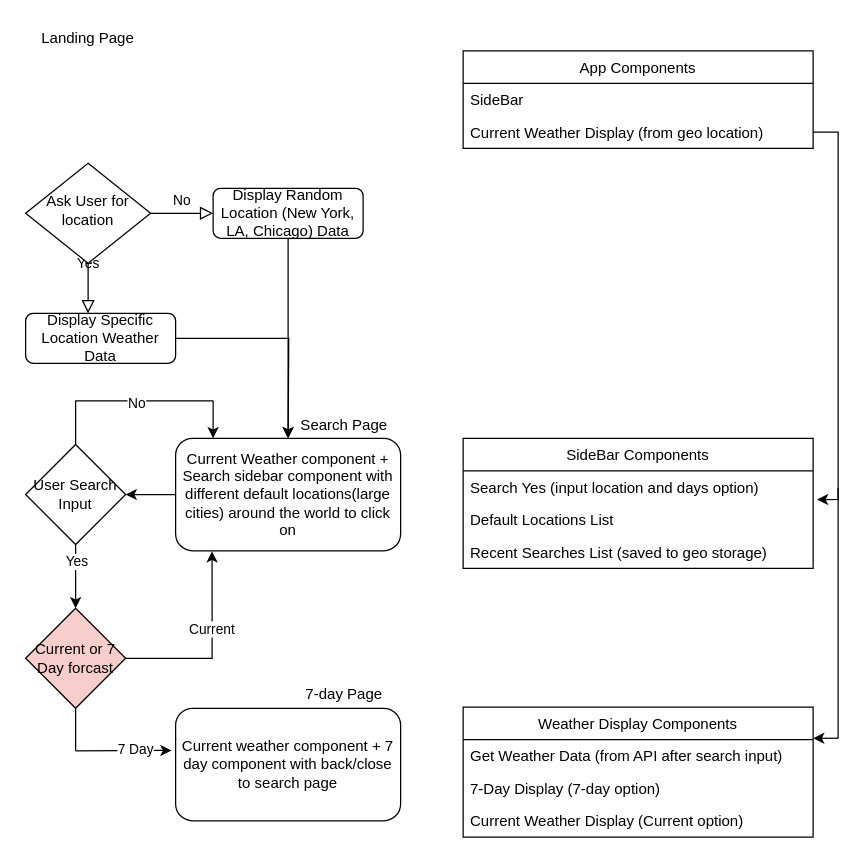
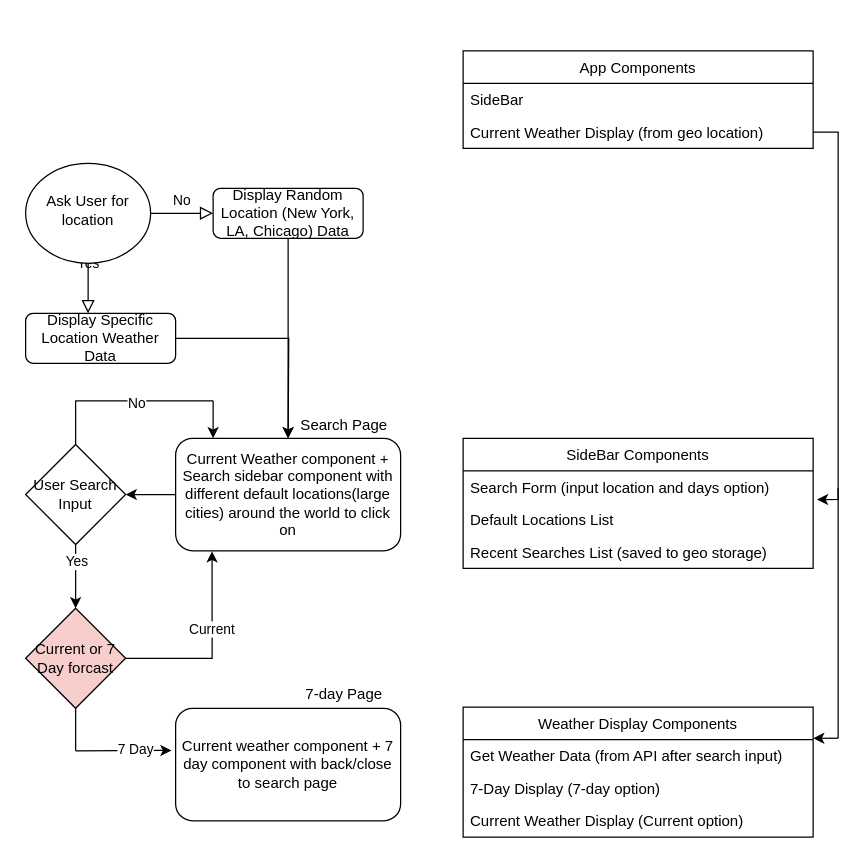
- <mxCell id="26" value="Landing Page" style="text;html=1;strokeColor=none;fillColor=none;align=center;verticalAlign=middle;whiteSpace=wrap;rounded=0;" vertex="1" parent="1"><mxGeometry x="25" y="20" width="90" height="20" as="geometry" /></mxCell>
- <mxCell id="4" value="Ask User for location" style="rhombus;whiteSpace=wrap;html=1;shadow=0;fontFamily=Helvetica;fontSize=12;align=center;strokeWidth=1;spacing=6;spacingTop=-4;" parent="1" vertex="1"><mxGeometry x="20" y="130" width="100" height="80" as="geometry" /></mxCell>
+ <mxCell id="4" value="Ask User for location" style="ellipse;whiteSpace=wrap;html=1;shadow=0;fontFamily=Helvetica;fontSize=12;align=center;strokeWidth=1;spacing=6;spacingTop=-4;" parent="1" vertex="1"><mxGeometry x="20" y="130" width="100" height="80" as="geometry" /></mxCell>
- <mxCell id="39" value="Search Yes (input location and days option)" style="text;strokeColor=none;fillColor=none;align=left;verticalAlign=top;spacingLeft=4;spacingRight=4;overflow=hidden;rotatable=0;points=[[0,0.5],[1,0.5]];portConstraint=eastwest;" vertex="1" parent="38"><mxGeometry y="26" width="280" height="26" as="geometry" /></mxCell>
+ <mxCell id="39" value="Search Form (input location and days option)" style="text;strokeColor=none;fillColor=none;align=left;verticalAlign=top;spacingLeft=4;spacingRight=4;overflow=hidden;rotatable=0;points=[[0,0.5],[1,0.5]];portConstraint=eastwest;" vertex="1" parent="38"><mxGeometry y="26" width="280" height="26" as="geometry" /></mxCell>
